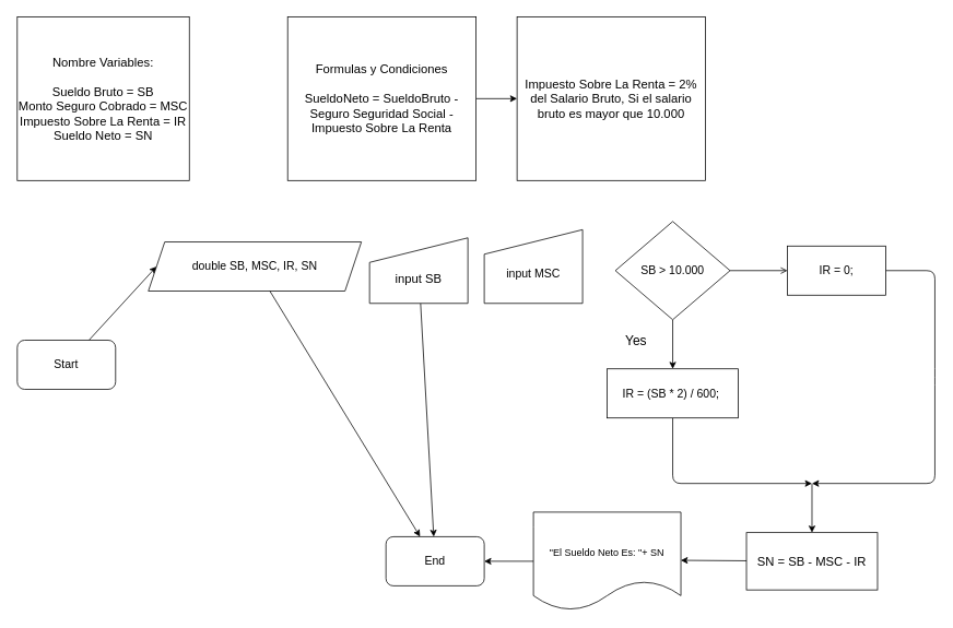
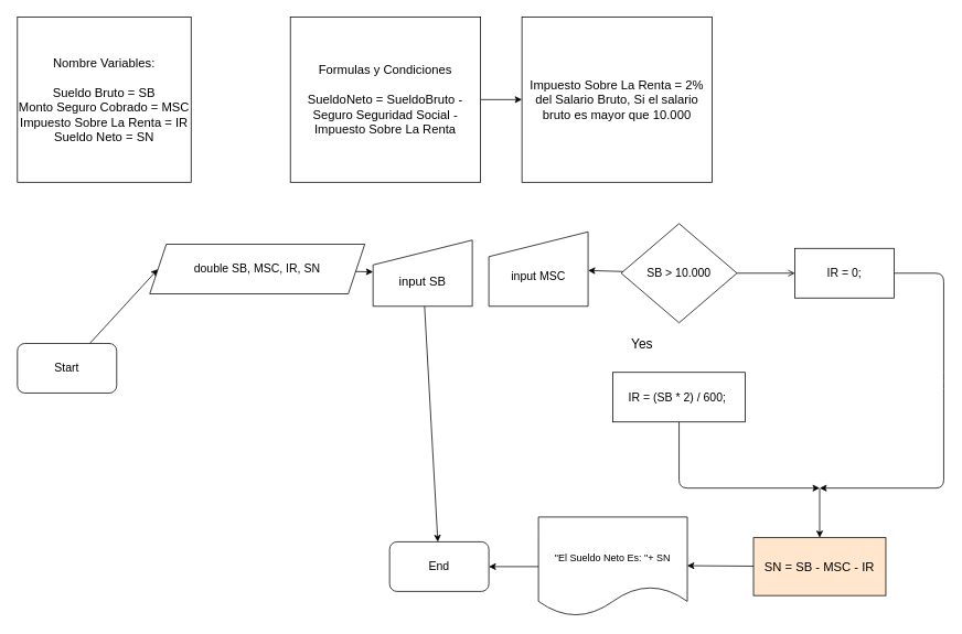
- <mxCell id="11" value="" style="edgeStyle=none;html=1;" edge="1" parent="1" source="12" target="18"><mxGeometry relative="1" as="geometry" /></mxCell>
+ <mxCell id="11" value="" style="edgeStyle=none;html=1;" edge="1" parent="1" source="12" target="26"><mxGeometry relative="1" as="geometry" /></mxCell>
- <mxCell id="13" value="" style="edgeStyle=none;html=1;" edge="1" parent="1" source="9" target="25"><mxGeometry relative="1" as="geometry"><mxPoint x="410" y="330" as="sourcePoint" /><mxPoint x="630" y="330" as="targetPoint" /></mxGeometry></mxCell>
+ <mxCell id="13" value="" style="edgeStyle=none;html=1;" edge="1" parent="1" source="9" target="14"><mxGeometry relative="1" as="geometry"><mxPoint x="410" y="330" as="sourcePoint" /><mxPoint x="630" y="330" as="targetPoint" /></mxGeometry></mxCell>
- <mxCell id="20" value="SN = SB - MSC - IR" style="whiteSpace=wrap;html=1;fontSize=15;" vertex="1" parent="1"><mxGeometry x="910" y="650" width="160" height="70" as="geometry" /></mxCell>
+ <mxCell id="20" value="SN = SB - MSC - IR" style="whiteSpace=wrap;html=1;fontSize=15;fillColor=#ffe6cc;" vertex="1" parent="1"><mxGeometry x="910" y="650" width="160" height="70" as="geometry" /></mxCell>
